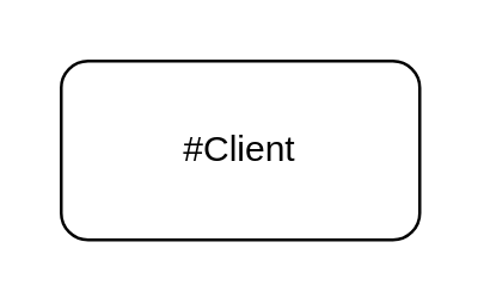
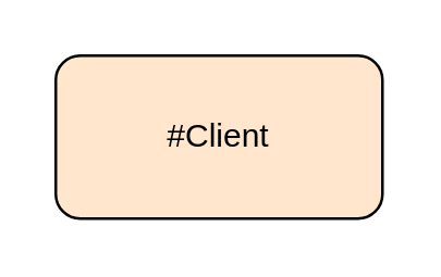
- <mxCell id="2" value="#Client&lt;br&gt;" style="rounded=1;whiteSpace=wrap;html=1;" vertex="1" parent="1"><mxGeometry x="20" y="20" width="120" height="60" as="geometry" /></mxCell>
+ <mxCell id="2" value="#Client&lt;br&gt;" style="rounded=1;whiteSpace=wrap;html=1;fillColor=#ffe6cc;" vertex="1" parent="1"><mxGeometry x="20" y="20" width="120" height="60" as="geometry" /></mxCell>
